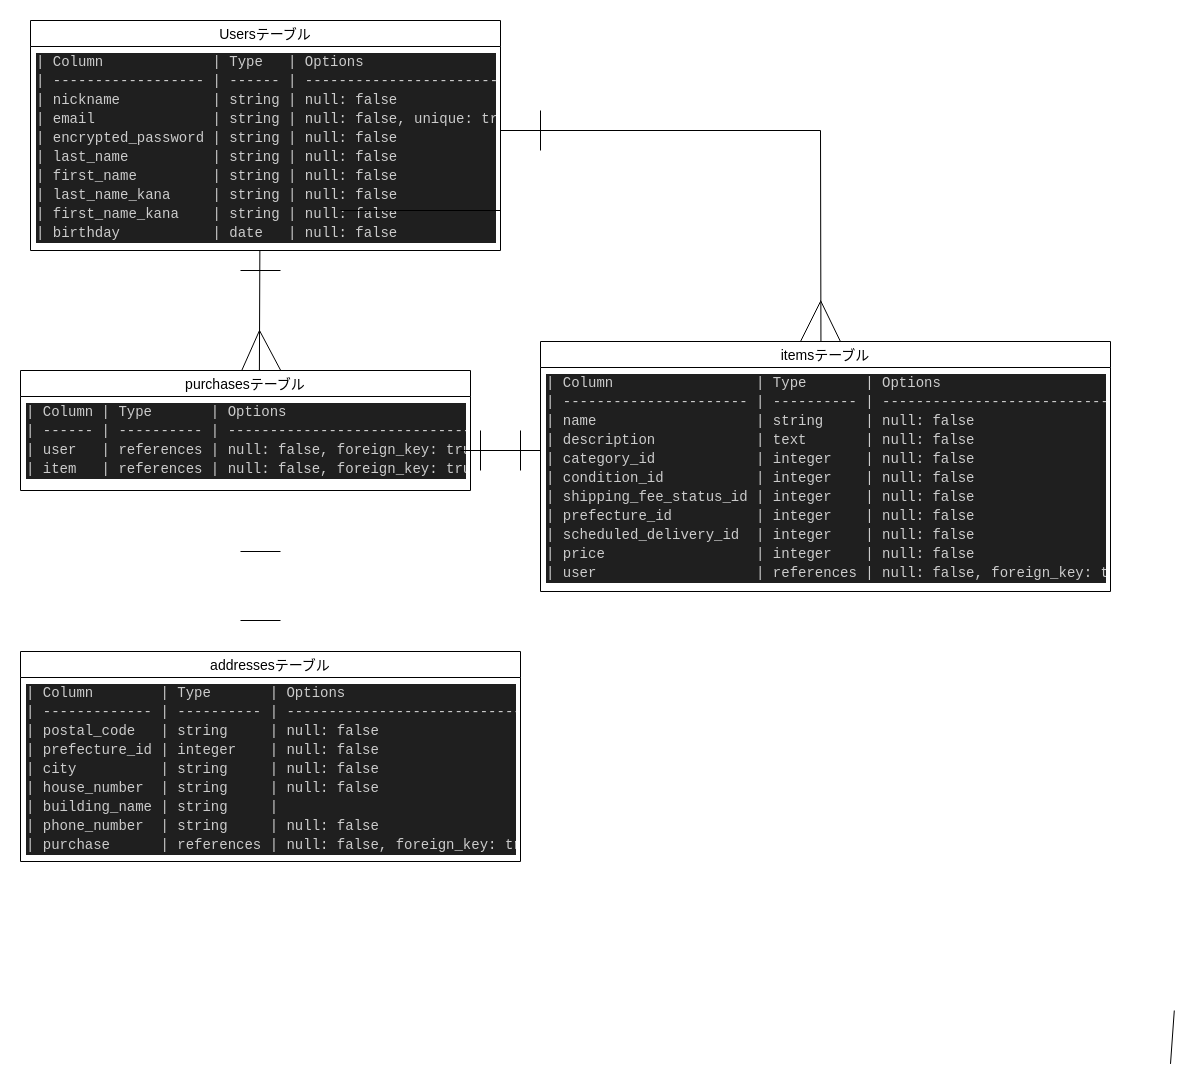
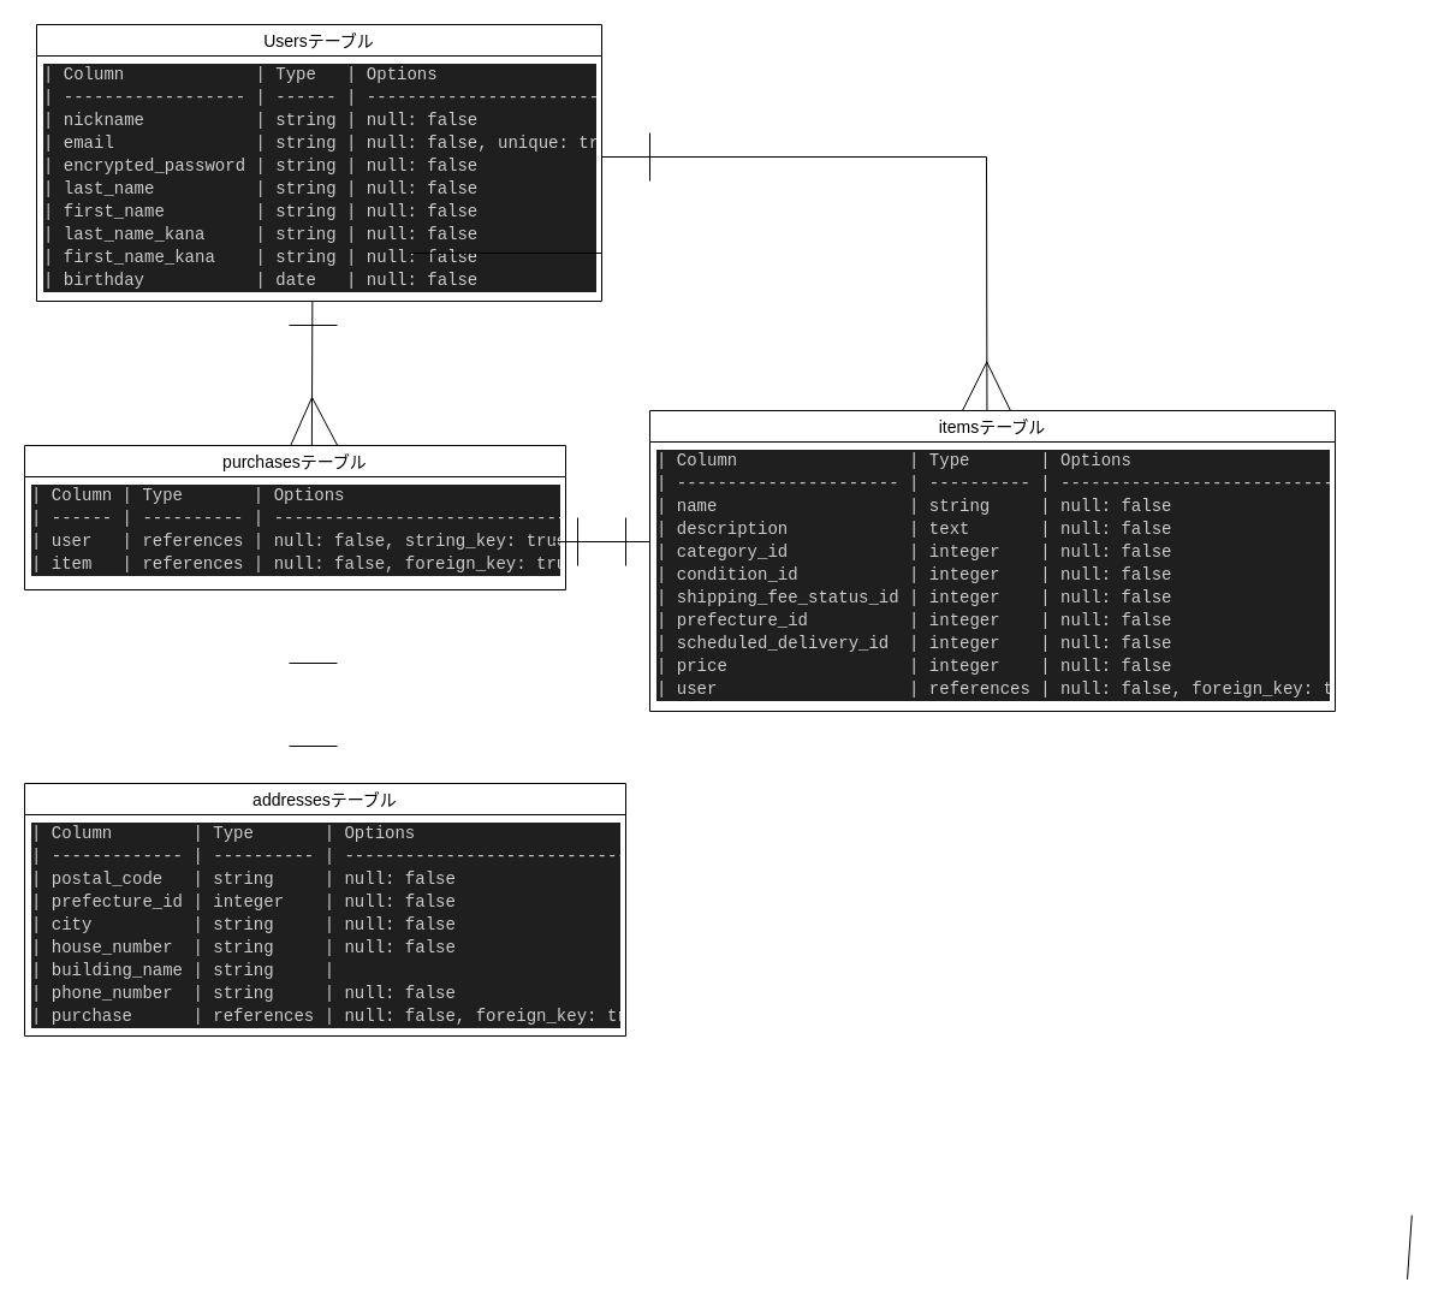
- <mxCell id="7" value="&lt;div style=&quot;color: rgb(204, 204, 204); background-color: rgb(31, 31, 31); font-family: Consolas, &amp;quot;Courier New&amp;quot;, monospace; font-size: 14px; line-height: 19px; white-space: pre;&quot;&gt;&lt;div style=&quot;color: rgb(204, 204, 204); line-height: 19px;&quot;&gt;&lt;div style=&quot;color: rgb(204, 204, 204); line-height: 19px;&quot;&gt;&lt;div&gt;&lt;span style=&quot;color: rgb(204, 204, 204);&quot;&gt;| Column | Type &amp;nbsp; &amp;nbsp; &amp;nbsp; | Options &amp;nbsp; &amp;nbsp; &amp;nbsp; &amp;nbsp; &amp;nbsp; &amp;nbsp; &amp;nbsp; &amp;nbsp; &amp;nbsp; &amp;nbsp; &amp;nbsp; &amp;nbsp; |&lt;/span&gt;&lt;/div&gt;&lt;div&gt;&lt;span style=&quot;color: rgb(204, 204, 204);&quot;&gt;| ------ | ---------- | ------------------------------- |&lt;/span&gt;&lt;/div&gt;&lt;div&gt;&lt;span style=&quot;color: rgb(204, 204, 204);&quot;&gt;| user &amp;nbsp; | references | null: false, foreign_key: true &amp;nbsp;|&lt;/span&gt;&lt;/div&gt;&lt;div&gt;&lt;span style=&quot;color: rgb(204, 204, 204);&quot;&gt;| item &amp;nbsp; | references | null: false, foreign_key: true &amp;nbsp;|&lt;/span&gt;&lt;span style=&quot;background-color: light-dark(rgb(31, 31, 31), rgb(210, 210, 210)); color: rgb(63, 63, 63);&quot;&gt; |&lt;/span&gt;&lt;/div&gt;&lt;/div&gt;&lt;/div&gt;&lt;/div&gt;" style="text;strokeColor=none;fillColor=none;spacingLeft=4;spacingRight=4;overflow=hidden;rotatable=0;points=[[0,0.5],[1,0.5]];portConstraint=eastwest;fontSize=12;whiteSpace=wrap;html=1;" vertex="1" parent="6"><mxGeometry y="26" width="450" height="94" as="geometry" /></mxCell>
+ <mxCell id="7" value="&lt;div style=&quot;color: rgb(204, 204, 204); background-color: rgb(31, 31, 31); font-family: Consolas, &amp;quot;Courier New&amp;quot;, monospace; font-size: 14px; line-height: 19px; white-space: pre;&quot;&gt;&lt;div style=&quot;color: rgb(204, 204, 204); line-height: 19px;&quot;&gt;&lt;div style=&quot;color: rgb(204, 204, 204); line-height: 19px;&quot;&gt;&lt;div&gt;&lt;span style=&quot;color: rgb(204, 204, 204);&quot;&gt;| Column | Type &amp;nbsp; &amp;nbsp; &amp;nbsp; | Options &amp;nbsp; &amp;nbsp; &amp;nbsp; &amp;nbsp; &amp;nbsp; &amp;nbsp; &amp;nbsp; &amp;nbsp; &amp;nbsp; &amp;nbsp; &amp;nbsp; &amp;nbsp; |&lt;/span&gt;&lt;/div&gt;&lt;div&gt;&lt;span style=&quot;color: rgb(204, 204, 204);&quot;&gt;| ------ | ---------- | ------------------------------- |&lt;/span&gt;&lt;/div&gt;&lt;div&gt;&lt;span style=&quot;color: rgb(204, 204, 204);&quot;&gt;| user &amp;nbsp; | references | null: false, string_key: true &amp;nbsp;|&lt;/span&gt;&lt;/div&gt;&lt;div&gt;&lt;span style=&quot;color: rgb(204, 204, 204);&quot;&gt;| item &amp;nbsp; | references | null: false, foreign_key: true &amp;nbsp;|&lt;/span&gt;&lt;span style=&quot;background-color: light-dark(rgb(31, 31, 31), rgb(210, 210, 210)); color: rgb(63, 63, 63);&quot;&gt; |&lt;/span&gt;&lt;/div&gt;&lt;/div&gt;&lt;/div&gt;&lt;/div&gt;" style="text;strokeColor=none;fillColor=none;spacingLeft=4;spacingRight=4;overflow=hidden;rotatable=0;points=[[0,0.5],[1,0.5]];portConstraint=eastwest;fontSize=12;whiteSpace=wrap;html=1;" vertex="1" parent="6"><mxGeometry y="26" width="450" height="94" as="geometry" /></mxCell>
